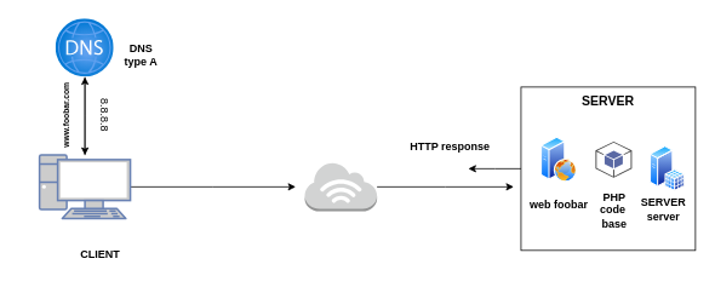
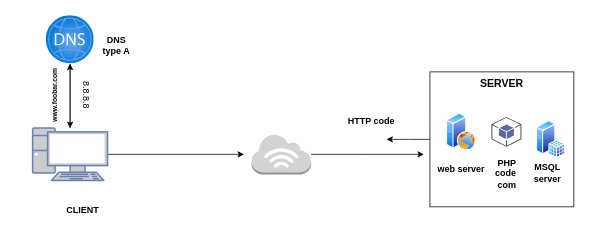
- <mxCell id="18" value="HTTP response" style="rounded=0;whiteSpace=wrap;html=1;fontStyle=1;fillColor=none;strokeColor=none;" vertex="1" parent="1"><mxGeometry x="435" y="143" width="120" height="35" as="geometry" /></mxCell>
+ <mxCell id="18" value="HTTP code" style="rounded=0;whiteSpace=wrap;html=1;fontStyle=1;fillColor=none;strokeColor=none;" vertex="1" parent="1"><mxGeometry x="435" y="143" width="120" height="35" as="geometry" /></mxCell>
- <mxCell id="9" value="web foobar" style="rounded=0;whiteSpace=wrap;html=1;fontStyle=1;fillColor=none;strokeColor=none;" vertex="1" parent="1"><mxGeometry x="575" y="210" width="80" height="30" as="geometry" /></mxCell>
+ <mxCell id="9" value="web server" style="rounded=0;whiteSpace=wrap;html=1;fontStyle=1;fillColor=none;strokeColor=none;" vertex="1" parent="1"><mxGeometry x="575" y="210" width="80" height="30" as="geometry" /></mxCell>
- <mxCell id="10" value="SERVER&lt;div&gt;server&lt;/div&gt;" style="rounded=0;whiteSpace=wrap;html=1;fillColor=none;strokeColor=none;fontStyle=1" vertex="1" parent="1"><mxGeometry x="695" y="200" width="70" height="60" as="geometry" /></mxCell>
+ <mxCell id="10" value="MSQL&lt;div&gt;server&lt;/div&gt;" style="rounded=0;whiteSpace=wrap;html=1;fillColor=none;strokeColor=none;fontStyle=1" vertex="1" parent="1"><mxGeometry x="695" y="200" width="70" height="60" as="geometry" /></mxCell>
- <mxCell id="13" value="PHP&lt;div&gt;code&amp;nbsp;&lt;/div&gt;&lt;div&gt;base&lt;/div&gt;" style="rounded=0;whiteSpace=wrap;html=1;fontStyle=1;fillColor=none;strokeColor=none;" vertex="1" parent="1"><mxGeometry x="656" y="201" width="40" height="59" as="geometry" /></mxCell>
+ <mxCell id="13" value="PHP&lt;div&gt;code&amp;nbsp;&lt;/div&gt;&lt;div&gt;com&lt;/div&gt;" style="rounded=0;whiteSpace=wrap;html=1;fontStyle=1;fillColor=none;strokeColor=none;" vertex="1" parent="1"><mxGeometry x="656" y="201" width="40" height="59" as="geometry" /></mxCell>
